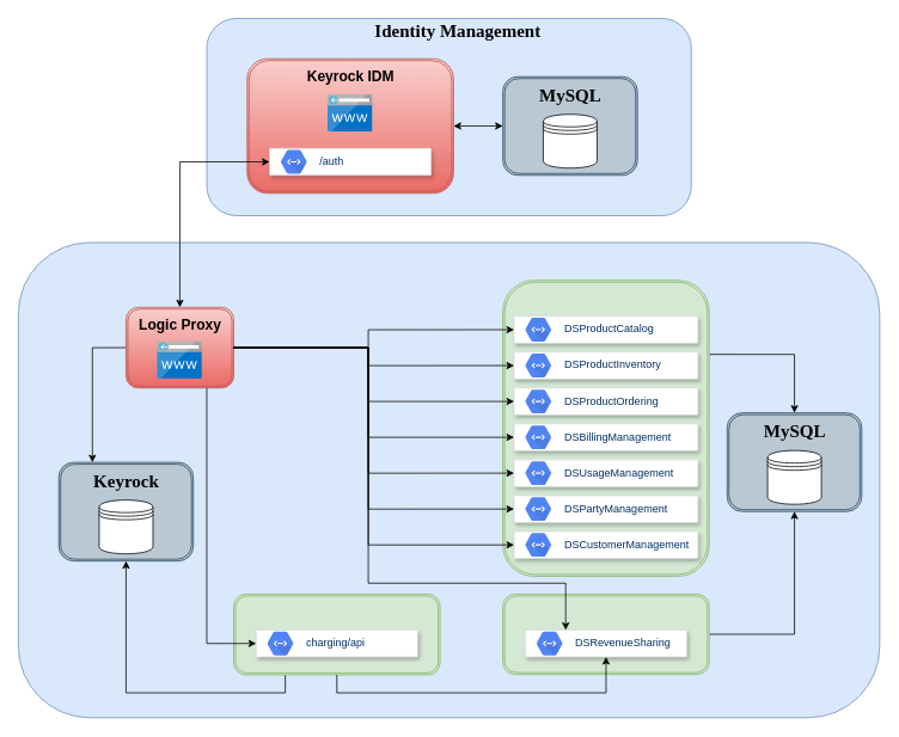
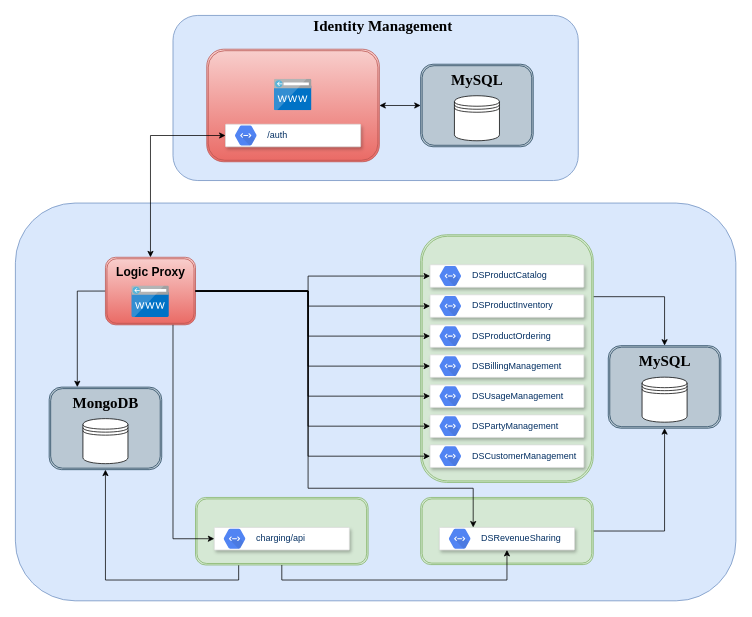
- <mxCell id="35" value="Keyrock IDM" style="text;strokeColor=none;fillColor=none;html=1;fontSize=16;fontStyle=1;verticalAlign=middle;align=center;rounded=0;" vertex="1" parent="1"><mxGeometry x="340" y="65" width="100" height="40" as="geometry" /></mxCell>
- <mxCell id="40" value="Keyrock" style="text;html=1;strokeColor=none;fillColor=none;align=center;verticalAlign=middle;whiteSpace=wrap;rounded=0;fontFamily=Verdana;fontSize=20;fontStyle=1" vertex="1" parent="1"><mxGeometry x="75.63" y="525.25" width="128.75" height="20" as="geometry" /></mxCell>
+ <mxCell id="40" value="MongoDB" style="text;html=1;strokeColor=none;fillColor=none;align=center;verticalAlign=middle;whiteSpace=wrap;rounded=0;fontFamily=Verdana;fontSize=20;fontStyle=1" vertex="1" parent="1"><mxGeometry x="75.63" y="525.25" width="128.75" height="20" as="geometry" /></mxCell>
